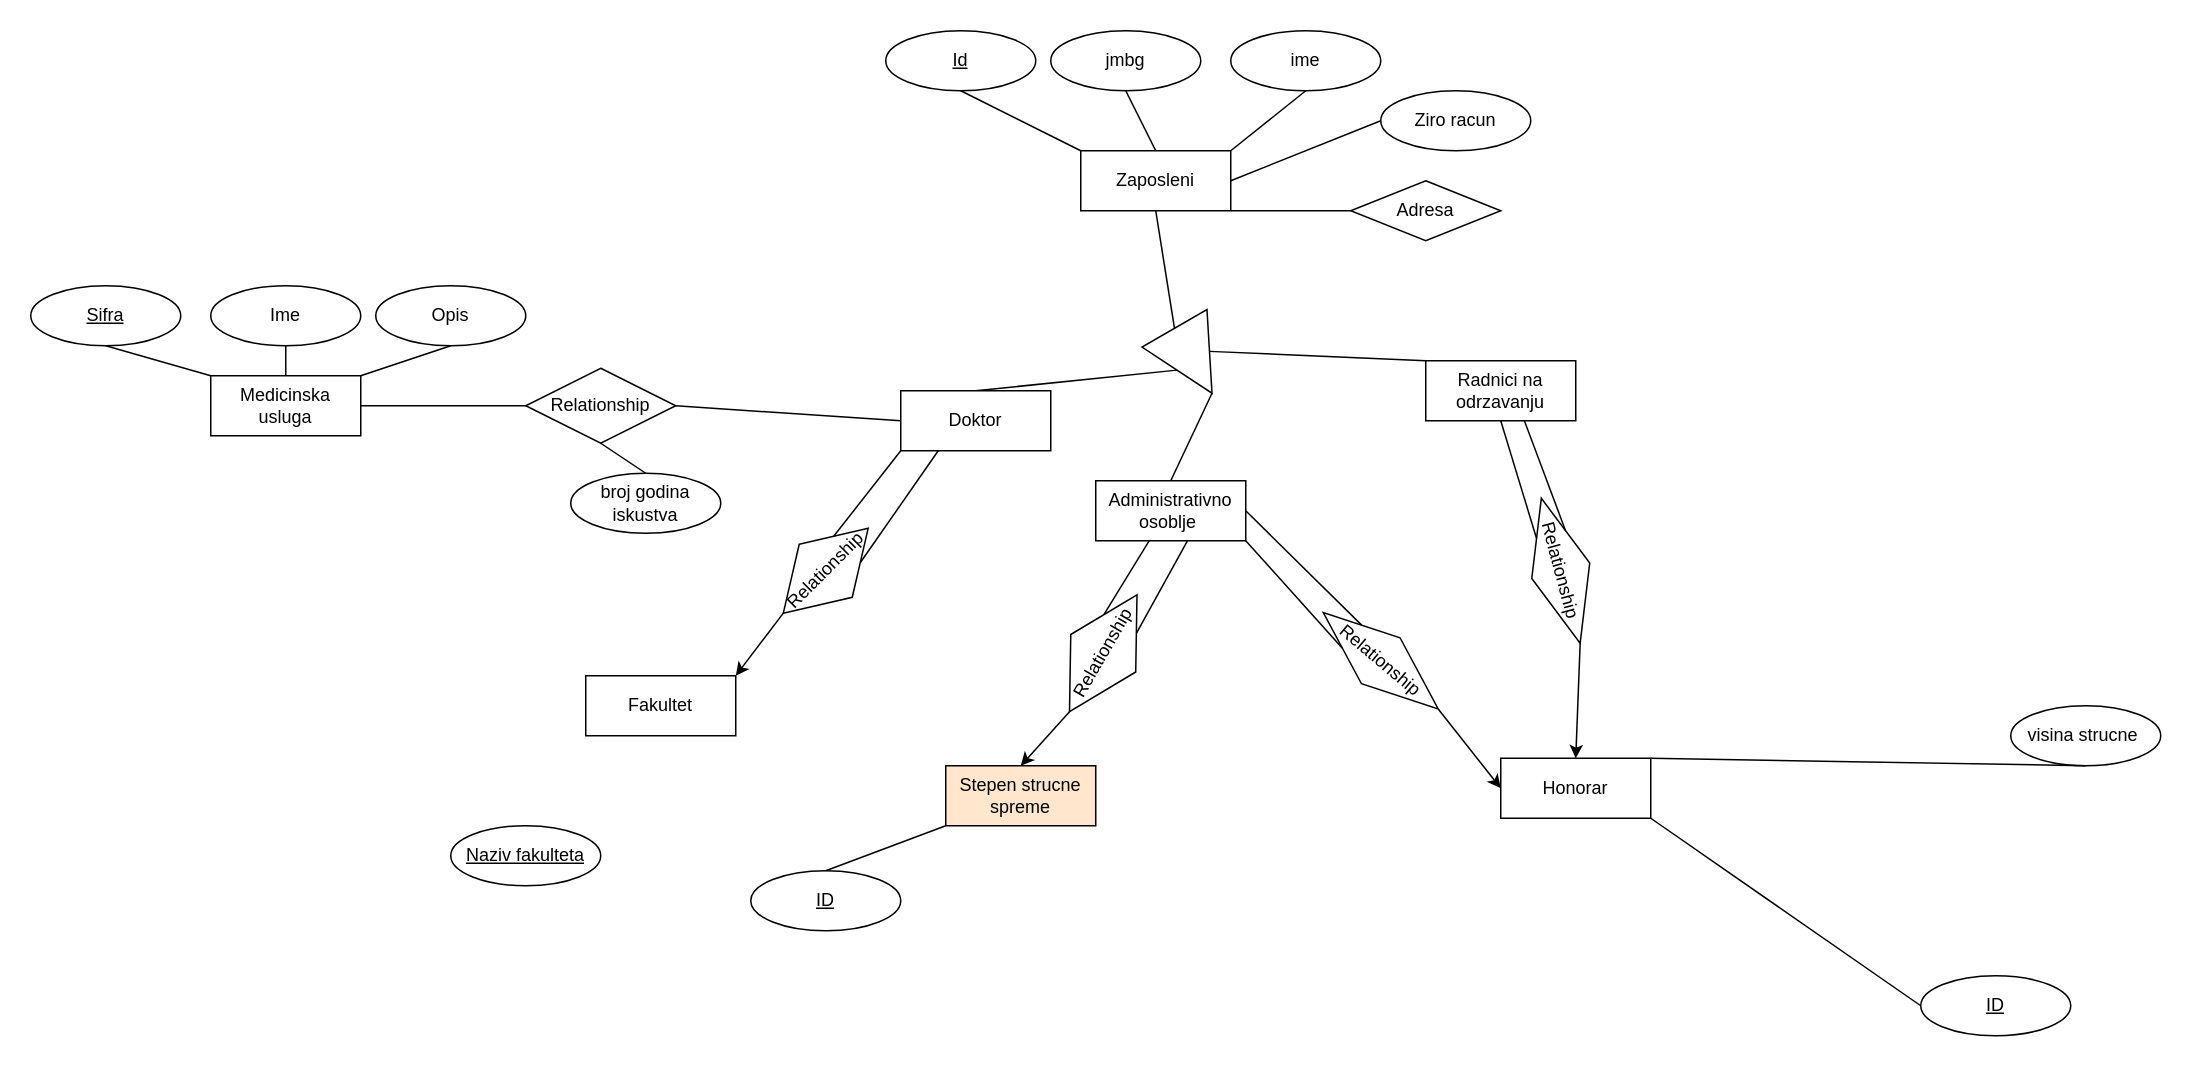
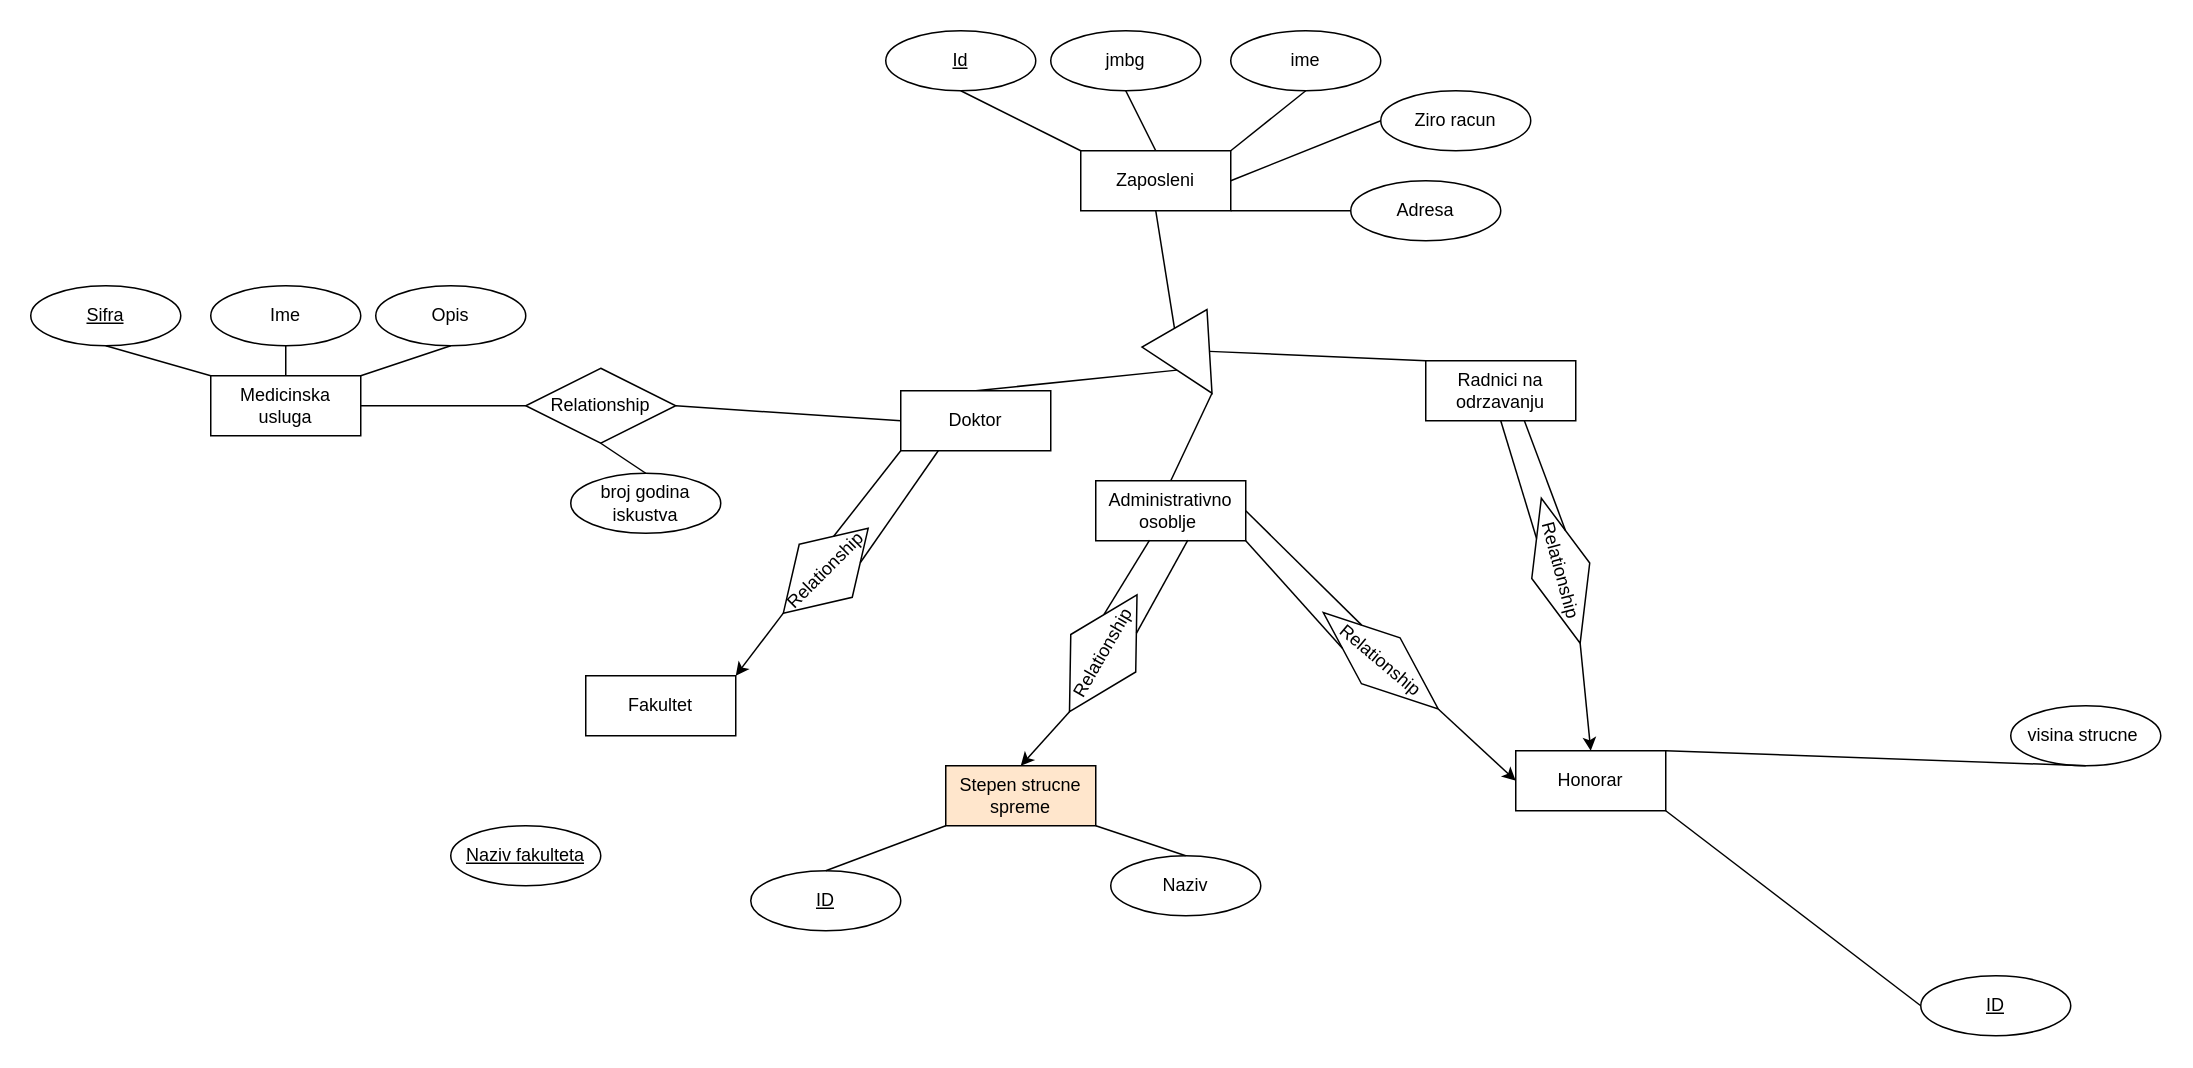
- <mxCell id="9" value="Adresa" style="rhombus;whiteSpace=wrap;html=1;align=center;" vertex="1" parent="1"><mxGeometry x="900" y="120" width="100" height="40" as="geometry" /></mxCell>
+ <mxCell id="9" value="Adresa" style="ellipse;whiteSpace=wrap;html=1;align=center;" vertex="1" parent="1"><mxGeometry x="900" y="120" width="100" height="40" as="geometry" /></mxCell>
- <mxCell id="29" value="Honorar" style="whiteSpace=wrap;html=1;align=center;" vertex="1" parent="1"><mxGeometry x="1000" y="505" width="100" height="40" as="geometry" /></mxCell>
+ <mxCell id="29" value="Honorar" style="whiteSpace=wrap;html=1;align=center;" vertex="1" parent="1"><mxGeometry x="1010" y="500" width="100" height="40" as="geometry" /></mxCell>
+ <mxCell id="25" value="" style="endArrow=none;html=1;rounded=0;exitX=1;exitY=1;exitDx=0;exitDy=0;entryX=0.5;entryY=0;entryDx=0;entryDy=0;" edge="1" parent="1" source="21" target="23"><mxGeometry relative="1" as="geometry"><mxPoint x="900" y="440" as="sourcePoint" /><mxPoint x="1060" y="440" as="targetPoint" /></mxGeometry></mxCell>
+ <mxCell id="23" value="Naziv" style="ellipse;whiteSpace=wrap;html=1;align=center;" vertex="1" parent="1"><mxGeometry x="740" y="570" width="100" height="40" as="geometry" /></mxCell>
